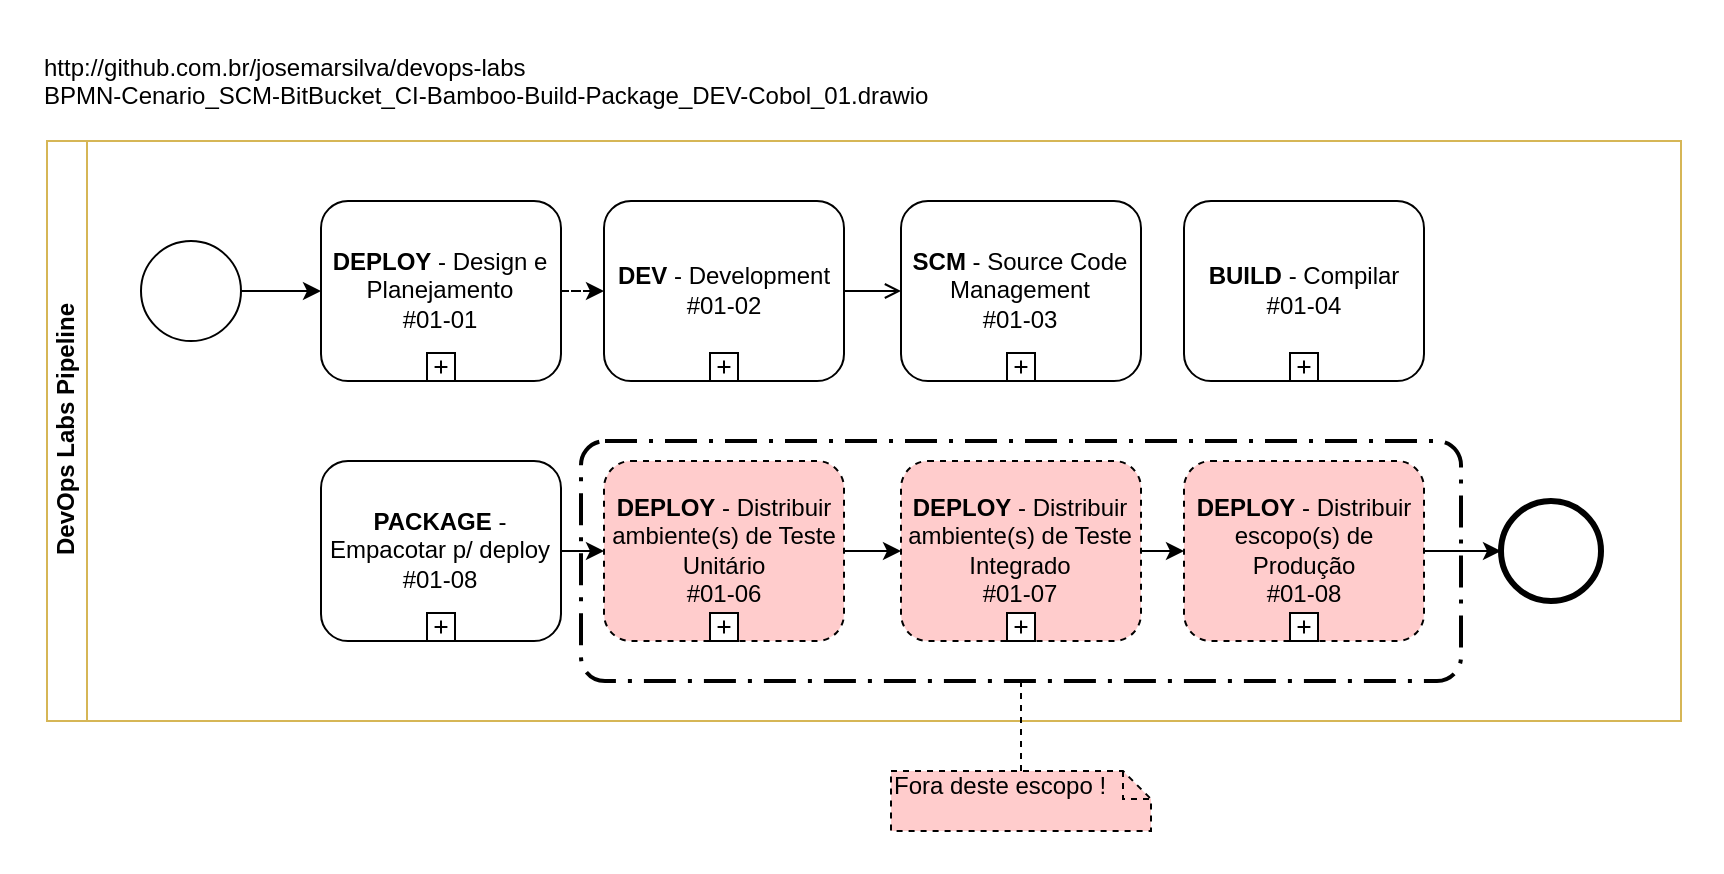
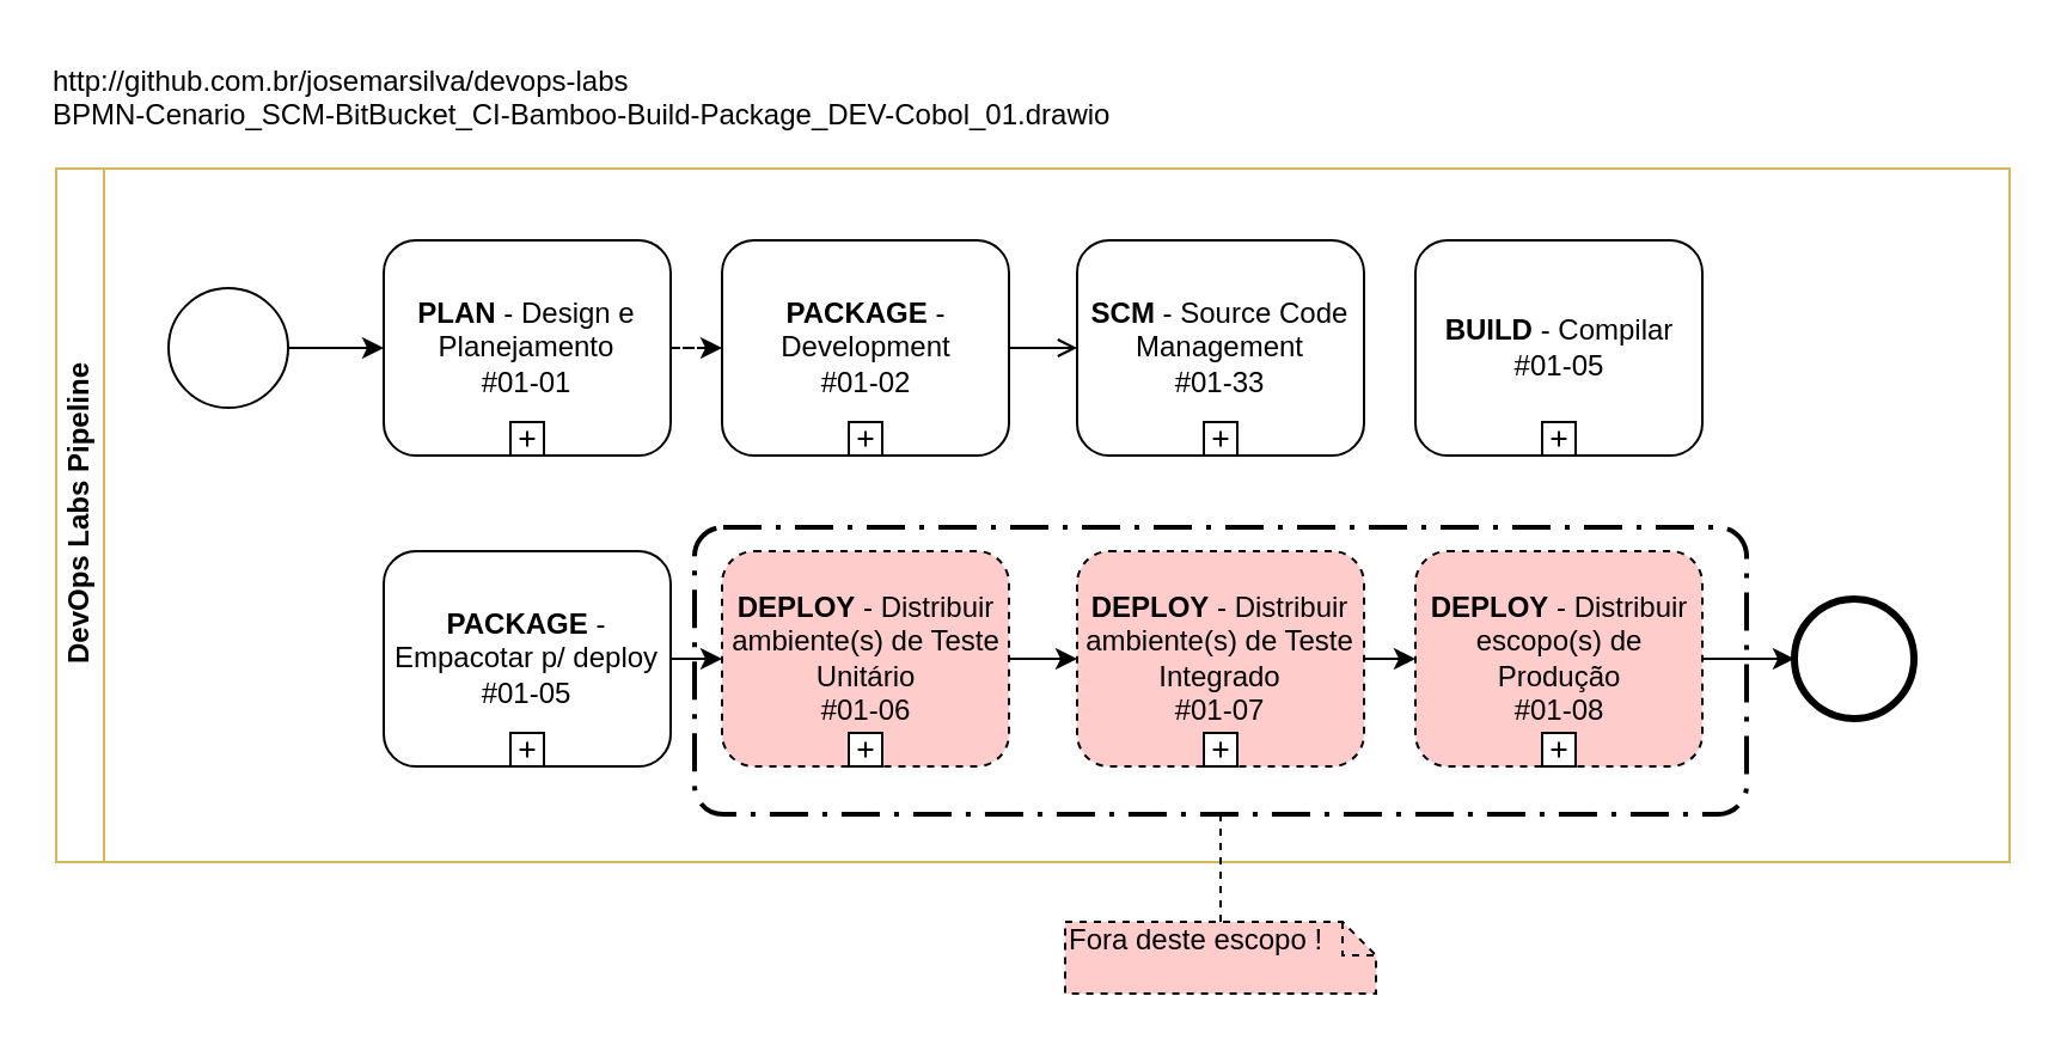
- <mxCell id="7" value="&lt;b&gt;DEPLOY&lt;/b&gt; - Design e Planejamento&lt;br&gt;#01-01" style="html=1;whiteSpace=wrap;rounded=1;fillColor=none;" parent="3" vertex="1"><mxGeometry x="137" y="30" width="120" height="90" as="geometry" /></mxCell>
+ <mxCell id="7" value="&lt;b&gt;PLAN&lt;/b&gt; - Design e Planejamento&lt;br&gt;#01-01" style="html=1;whiteSpace=wrap;rounded=1;fillColor=none;" parent="3" vertex="1"><mxGeometry x="137" y="30" width="120" height="90" as="geometry" /></mxCell>
- <mxCell id="10" value="&lt;b&gt;DEV&lt;/b&gt; - Development&lt;br&gt;#01-02" style="html=1;whiteSpace=wrap;rounded=1;fillColor=none;" parent="3" vertex="1"><mxGeometry x="278.5" y="30" width="120" height="90" as="geometry" /></mxCell>
+ <mxCell id="10" value="&lt;b&gt;PACKAGE&lt;/b&gt; - Development&lt;br&gt;#01-02" style="html=1;whiteSpace=wrap;rounded=1;fillColor=none;" parent="3" vertex="1"><mxGeometry x="278.5" y="30" width="120" height="90" as="geometry" /></mxCell>
- <mxCell id="12" value="&lt;b&gt;SCM&lt;/b&gt; - Source Code Management&lt;br&gt;#01-03" style="html=1;whiteSpace=wrap;rounded=1;fillColor=none;" parent="3" vertex="1"><mxGeometry x="427" y="30" width="120" height="90" as="geometry" /></mxCell>
+ <mxCell id="12" value="&lt;b&gt;SCM&lt;/b&gt; - Source Code Management&lt;br&gt;#01-33" style="html=1;whiteSpace=wrap;rounded=1;fillColor=none;" parent="3" vertex="1"><mxGeometry x="427" y="30" width="120" height="90" as="geometry" /></mxCell>
- <mxCell id="14" value="&lt;b&gt;BUILD&lt;/b&gt; - Compilar&lt;br&gt;#01-04" style="html=1;whiteSpace=wrap;rounded=1;fillColor=none;" parent="3" vertex="1"><mxGeometry x="568.5" y="30" width="120" height="90" as="geometry" /></mxCell>
+ <mxCell id="14" value="&lt;b&gt;BUILD&lt;/b&gt; - Compilar&lt;br&gt;#01-05" style="html=1;whiteSpace=wrap;rounded=1;fillColor=none;" parent="3" vertex="1"><mxGeometry x="568.5" y="30" width="120" height="90" as="geometry" /></mxCell>
- <mxCell id="16" value="&lt;b&gt;PACKAGE&lt;/b&gt; - &lt;br&gt;Empacotar p/ deploy&lt;br&gt;#01-08" style="html=1;whiteSpace=wrap;rounded=1;fillColor=none;" parent="3" vertex="1"><mxGeometry x="137" y="160" width="120" height="90" as="geometry" /></mxCell>
+ <mxCell id="16" value="&lt;b&gt;PACKAGE&lt;/b&gt; - &lt;br&gt;Empacotar p/ deploy&lt;br&gt;#01-05" style="html=1;whiteSpace=wrap;rounded=1;fillColor=none;" parent="3" vertex="1"><mxGeometry x="137" y="160" width="120" height="90" as="geometry" /></mxCell>
